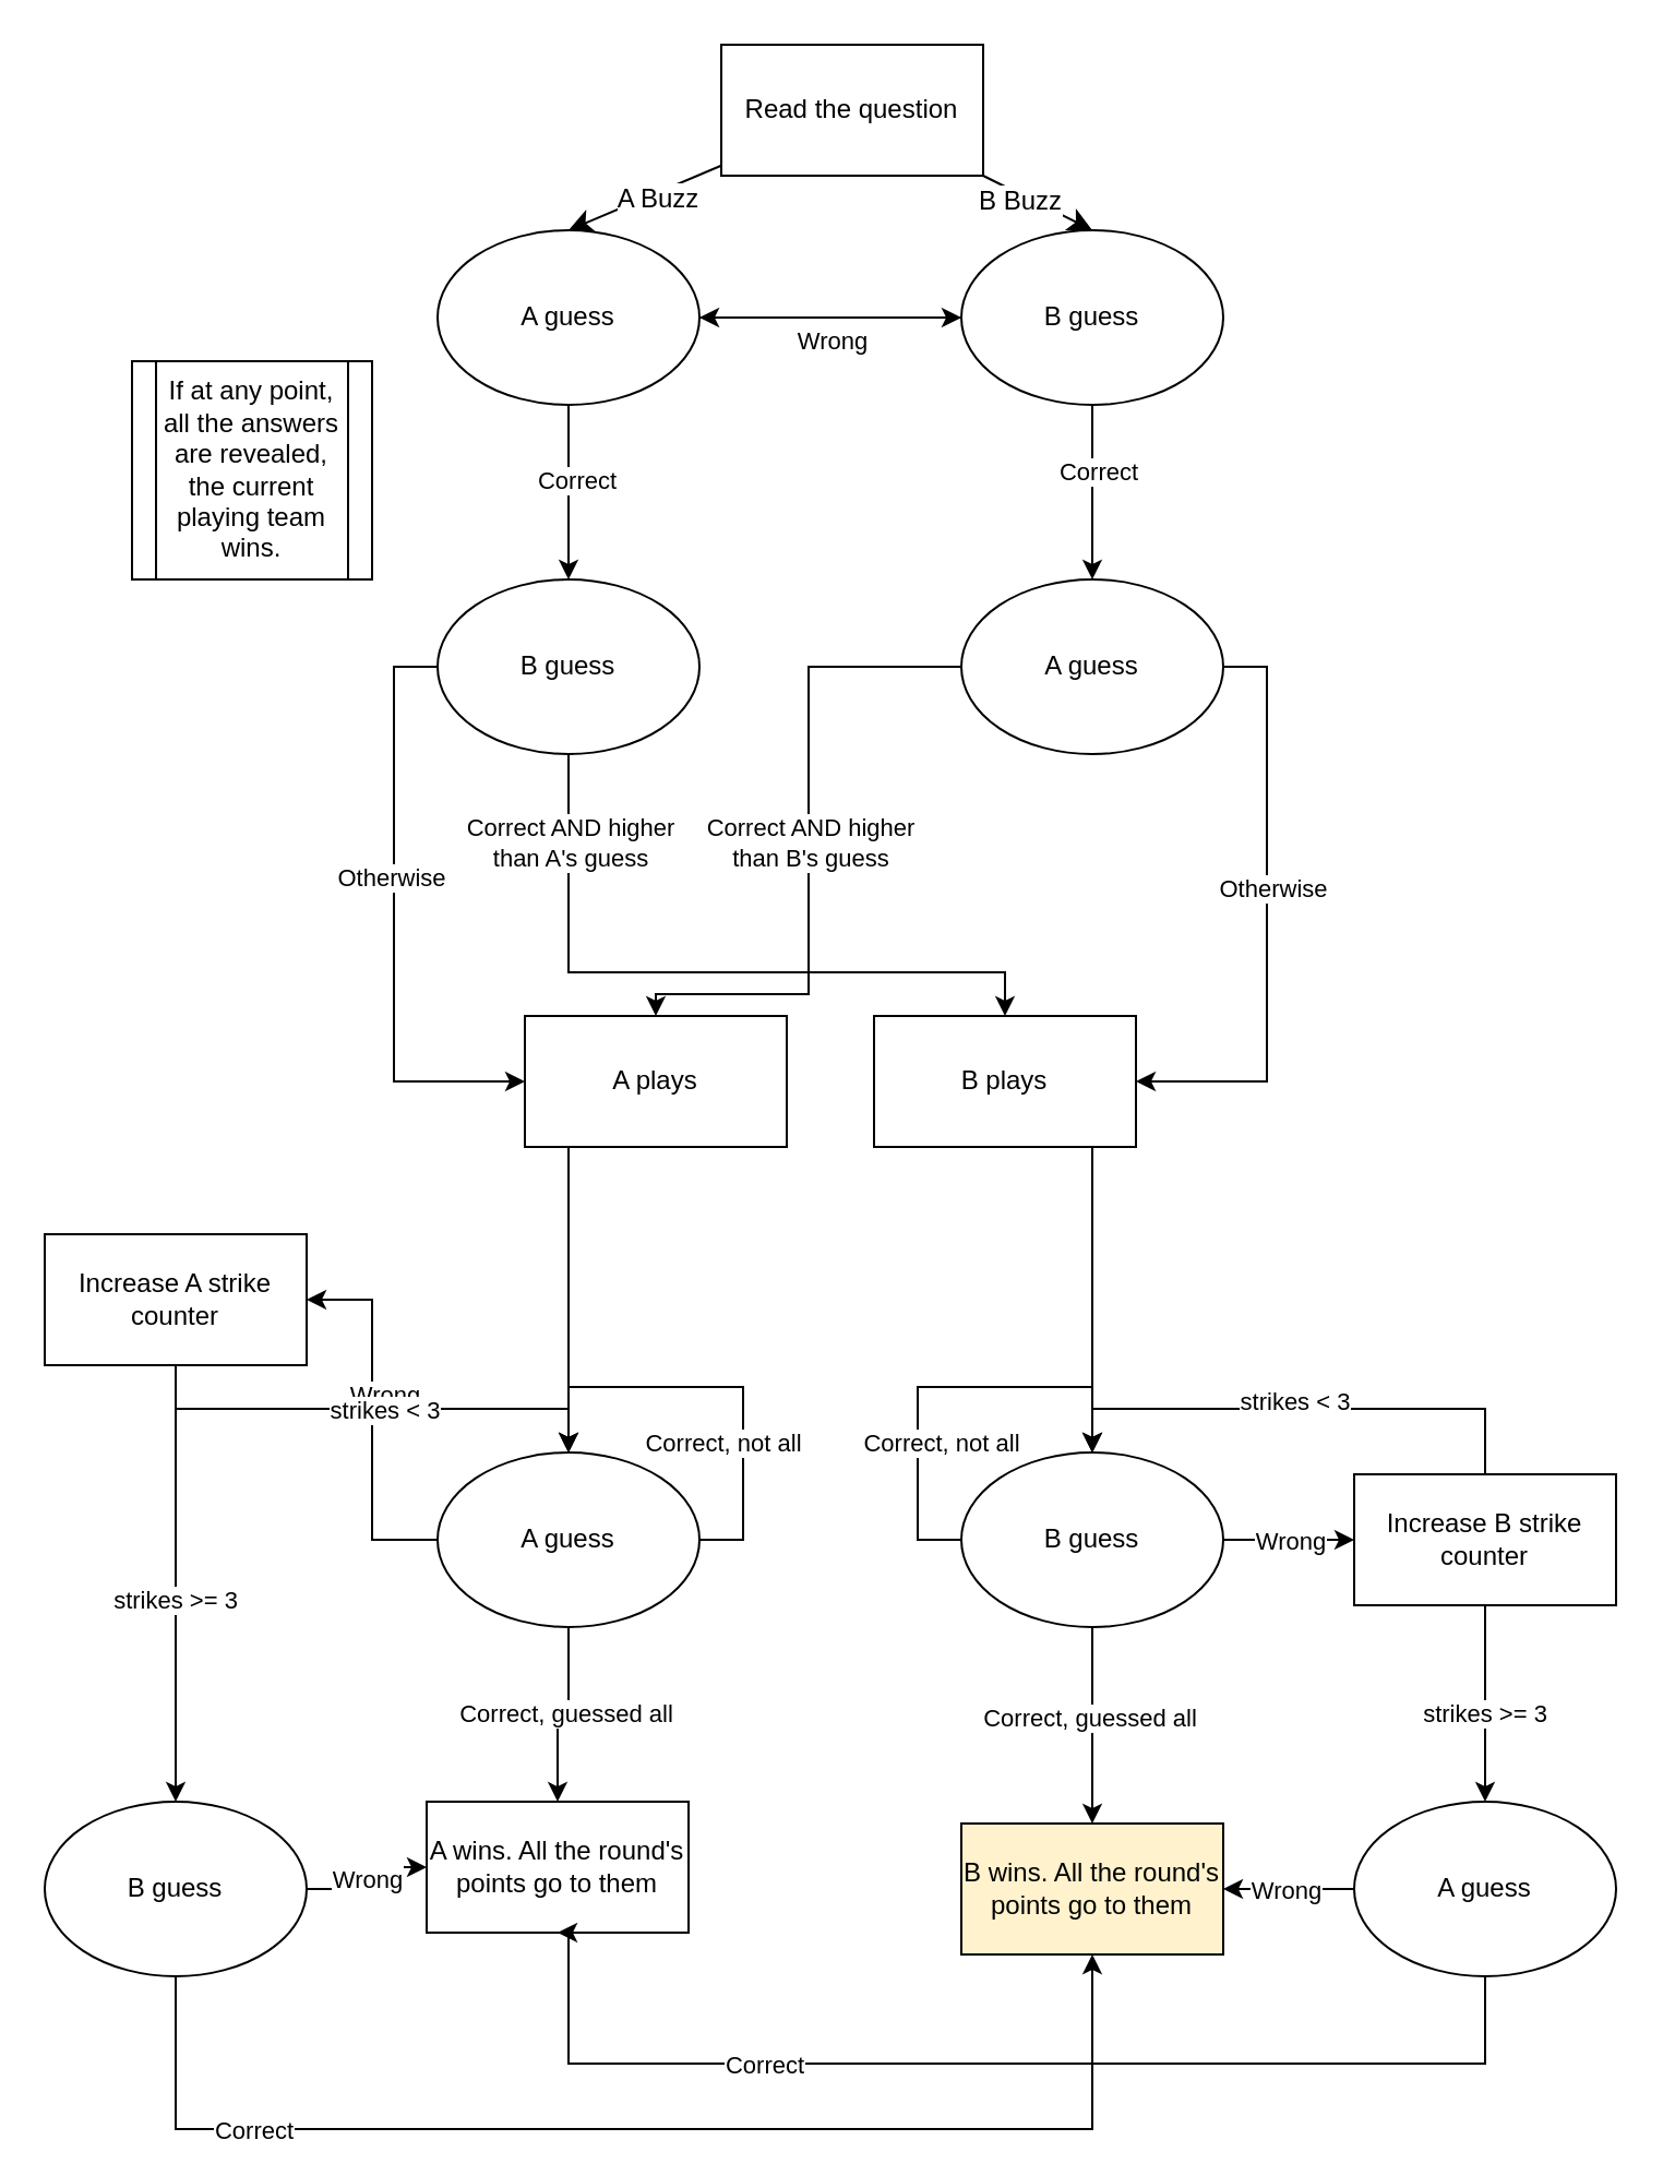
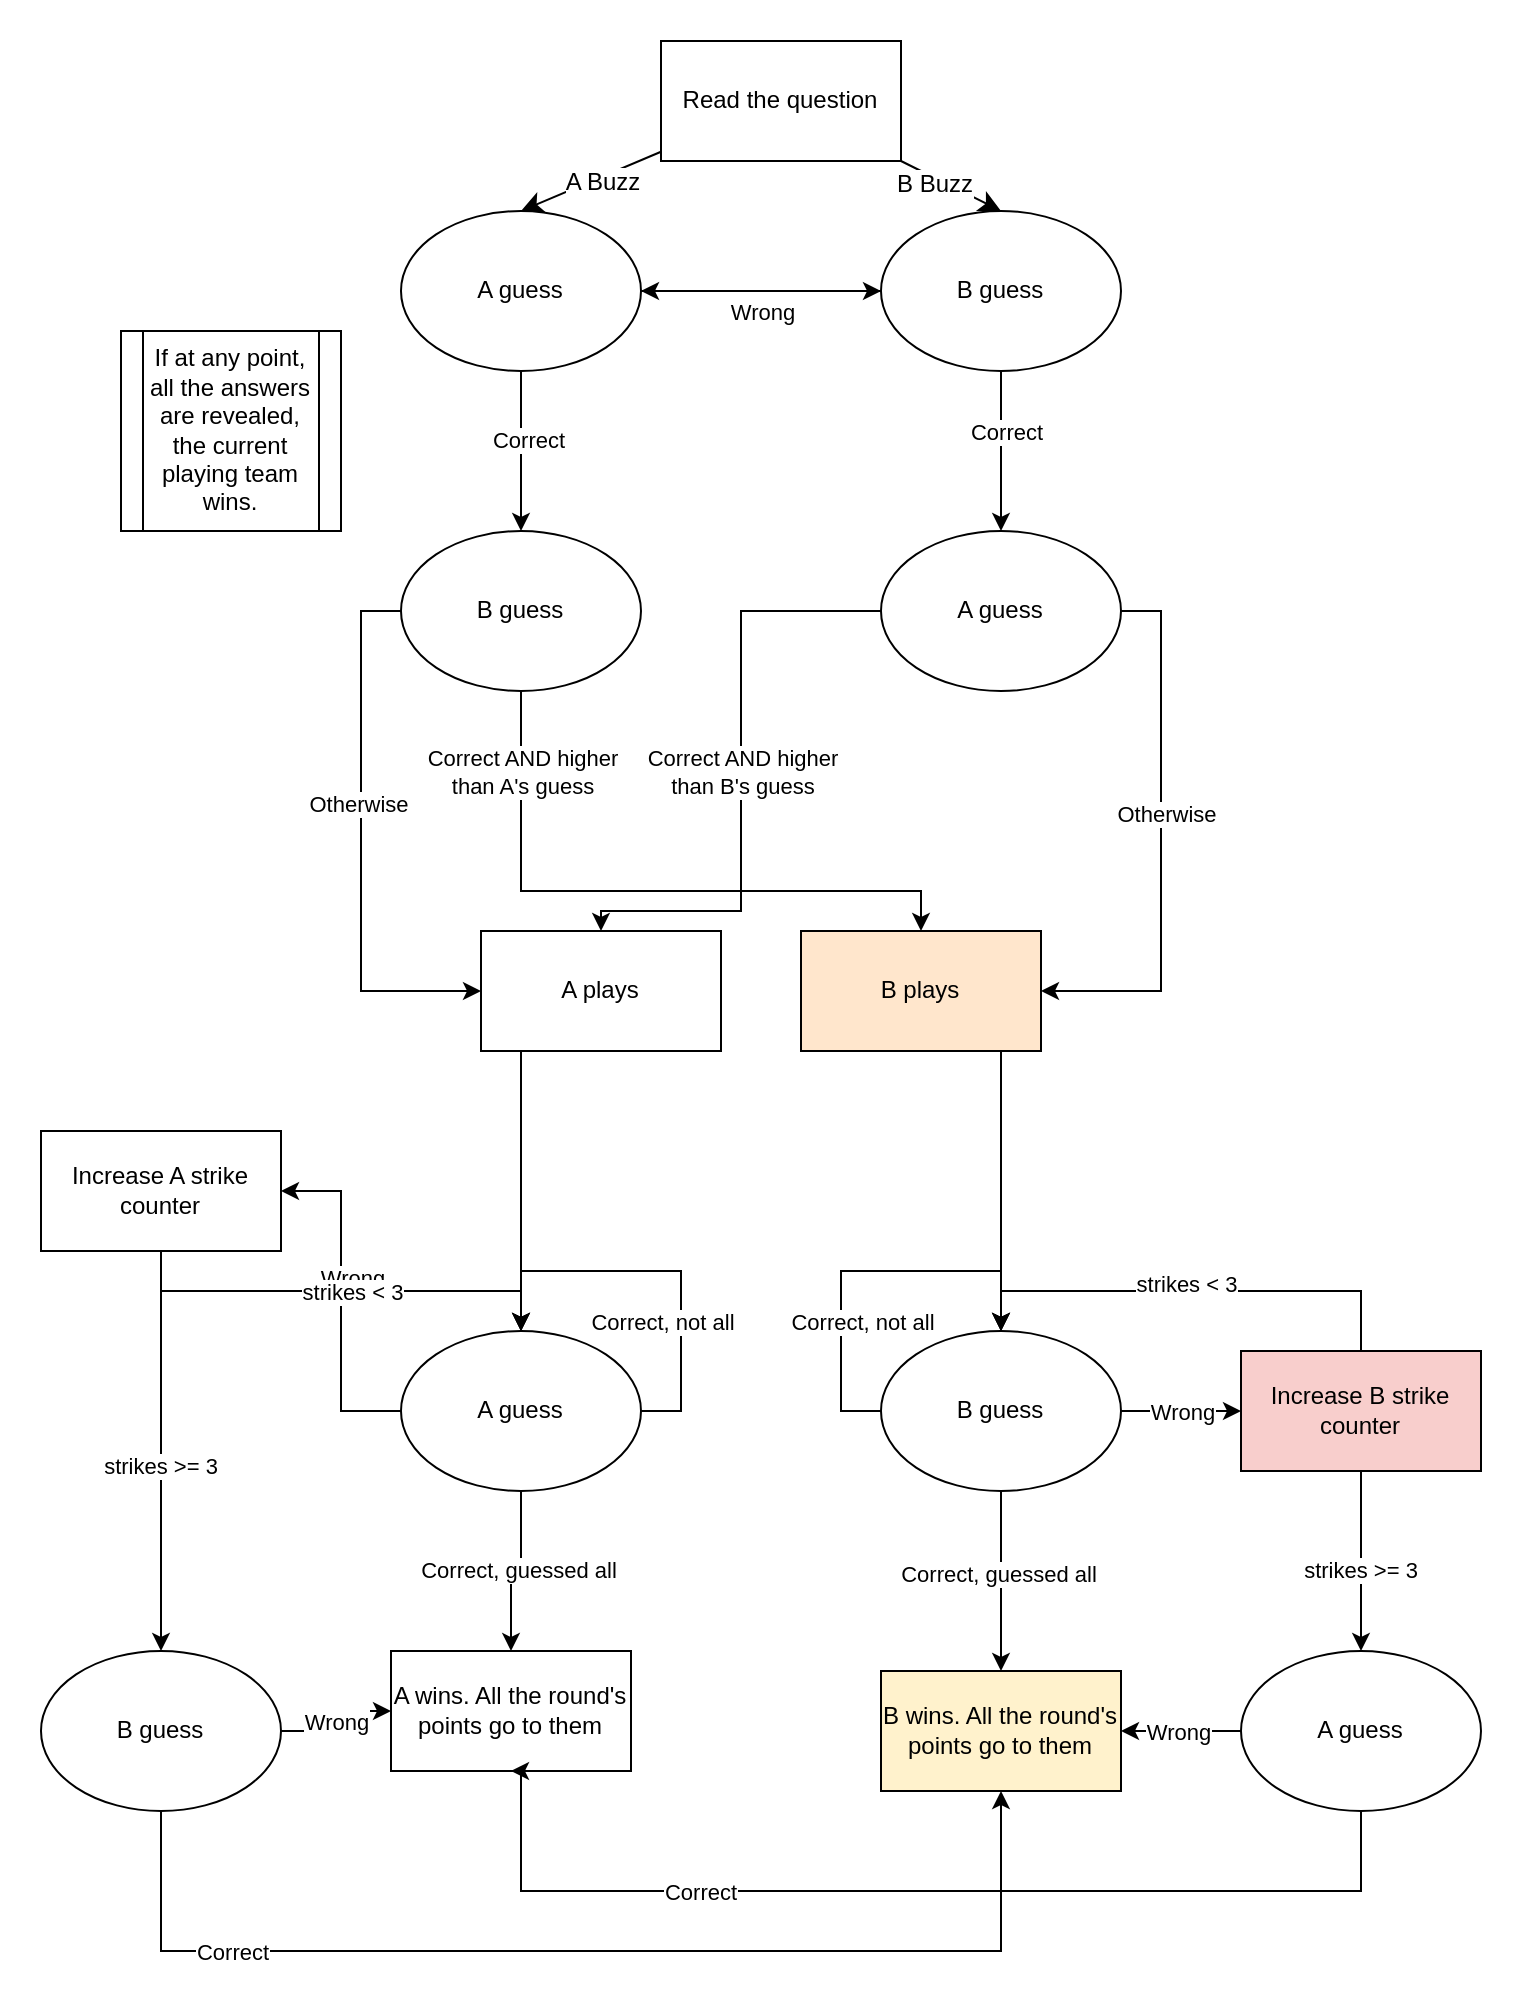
- <mxCell id="30" value="B plays" style="rounded=0;whiteSpace=wrap;html=1;" vertex="1" parent="1"><mxGeometry x="400" y="465" width="120" height="60" as="geometry" /></mxCell>
+ <mxCell id="30" value="B plays" style="rounded=0;whiteSpace=wrap;html=1;fillColor=#ffe6cc;" vertex="1" parent="1"><mxGeometry x="400" y="465" width="120" height="60" as="geometry" /></mxCell>
- <mxCell id="61" value="Increase B strike counter" style="rounded=0;whiteSpace=wrap;html=1;" vertex="1" parent="1"><mxGeometry x="620" y="675" width="120" height="60" as="geometry" /></mxCell>
+ <mxCell id="61" value="Increase B strike counter" style="rounded=0;whiteSpace=wrap;html=1;fillColor=#f8cecc;" vertex="1" parent="1"><mxGeometry x="620" y="675" width="120" height="60" as="geometry" /></mxCell>
